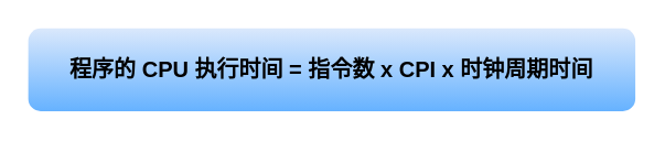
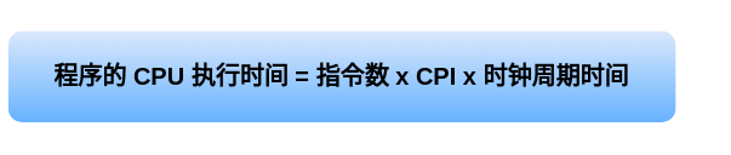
- <mxCell id="2" value="程序的 CPU 执行时间 = 指令数 x CPI x 时钟周期时间" style="rounded=1;whiteSpace=wrap;html=1;fontSize=16;fillColor=#dae8fc;fontStyle=1;strokeColor=none;sketch=0;gradientColor=#66B2FF;" vertex="1" parent="1"><mxGeometry x="20" y="20" width="440" height="60" as="geometry" /></mxCell>
+ <mxCell id="2" value="程序的 CPU 执行时间 = 指令数 x CPI x 时钟周期时间" style="rounded=1;whiteSpace=wrap;html=1;fontSize=16;fillColor=#dae8fc;fontStyle=1;strokeColor=none;sketch=0;gradientColor=#66B2FF;" vertex="1" parent="1"><mxGeometry x="5" y="20" width="440" height="60" as="geometry" /></mxCell>
